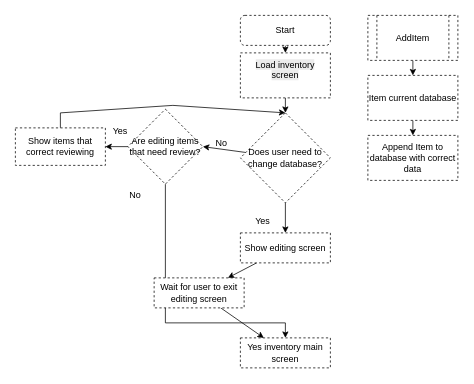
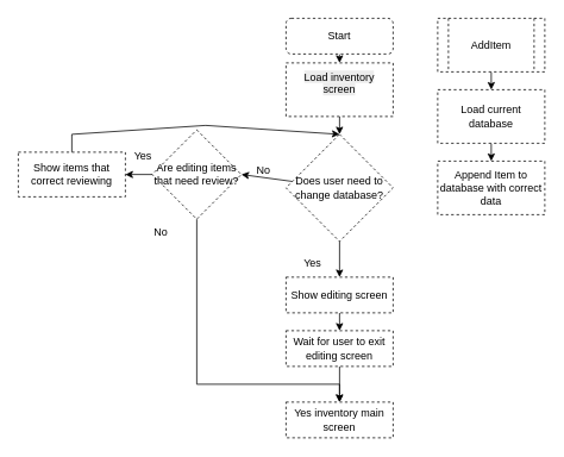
- <mxCell id="5" value="Item current database" style="whiteSpace=wrap;html=1;dashed=1;" vertex="1" parent="1"><mxGeometry x="490" y="100" width="120" height="60" as="geometry" /></mxCell>
+ <mxCell id="5" value="Load current database" style="whiteSpace=wrap;html=1;dashed=1;" vertex="1" parent="1"><mxGeometry x="490" y="100" width="120" height="60" as="geometry" /></mxCell>
- <mxCell id="27" value="Wait for user to exit editing screen" style="whiteSpace=wrap;html=1;dashed=1;" vertex="1" parent="1"><mxGeometry x="205" y="370" width="120" height="40" as="geometry" /></mxCell>
+ <mxCell id="27" value="Wait for user to exit editing screen" style="whiteSpace=wrap;html=1;dashed=1;" vertex="1" parent="1"><mxGeometry x="320" y="370" width="120" height="40" as="geometry" /></mxCell>
